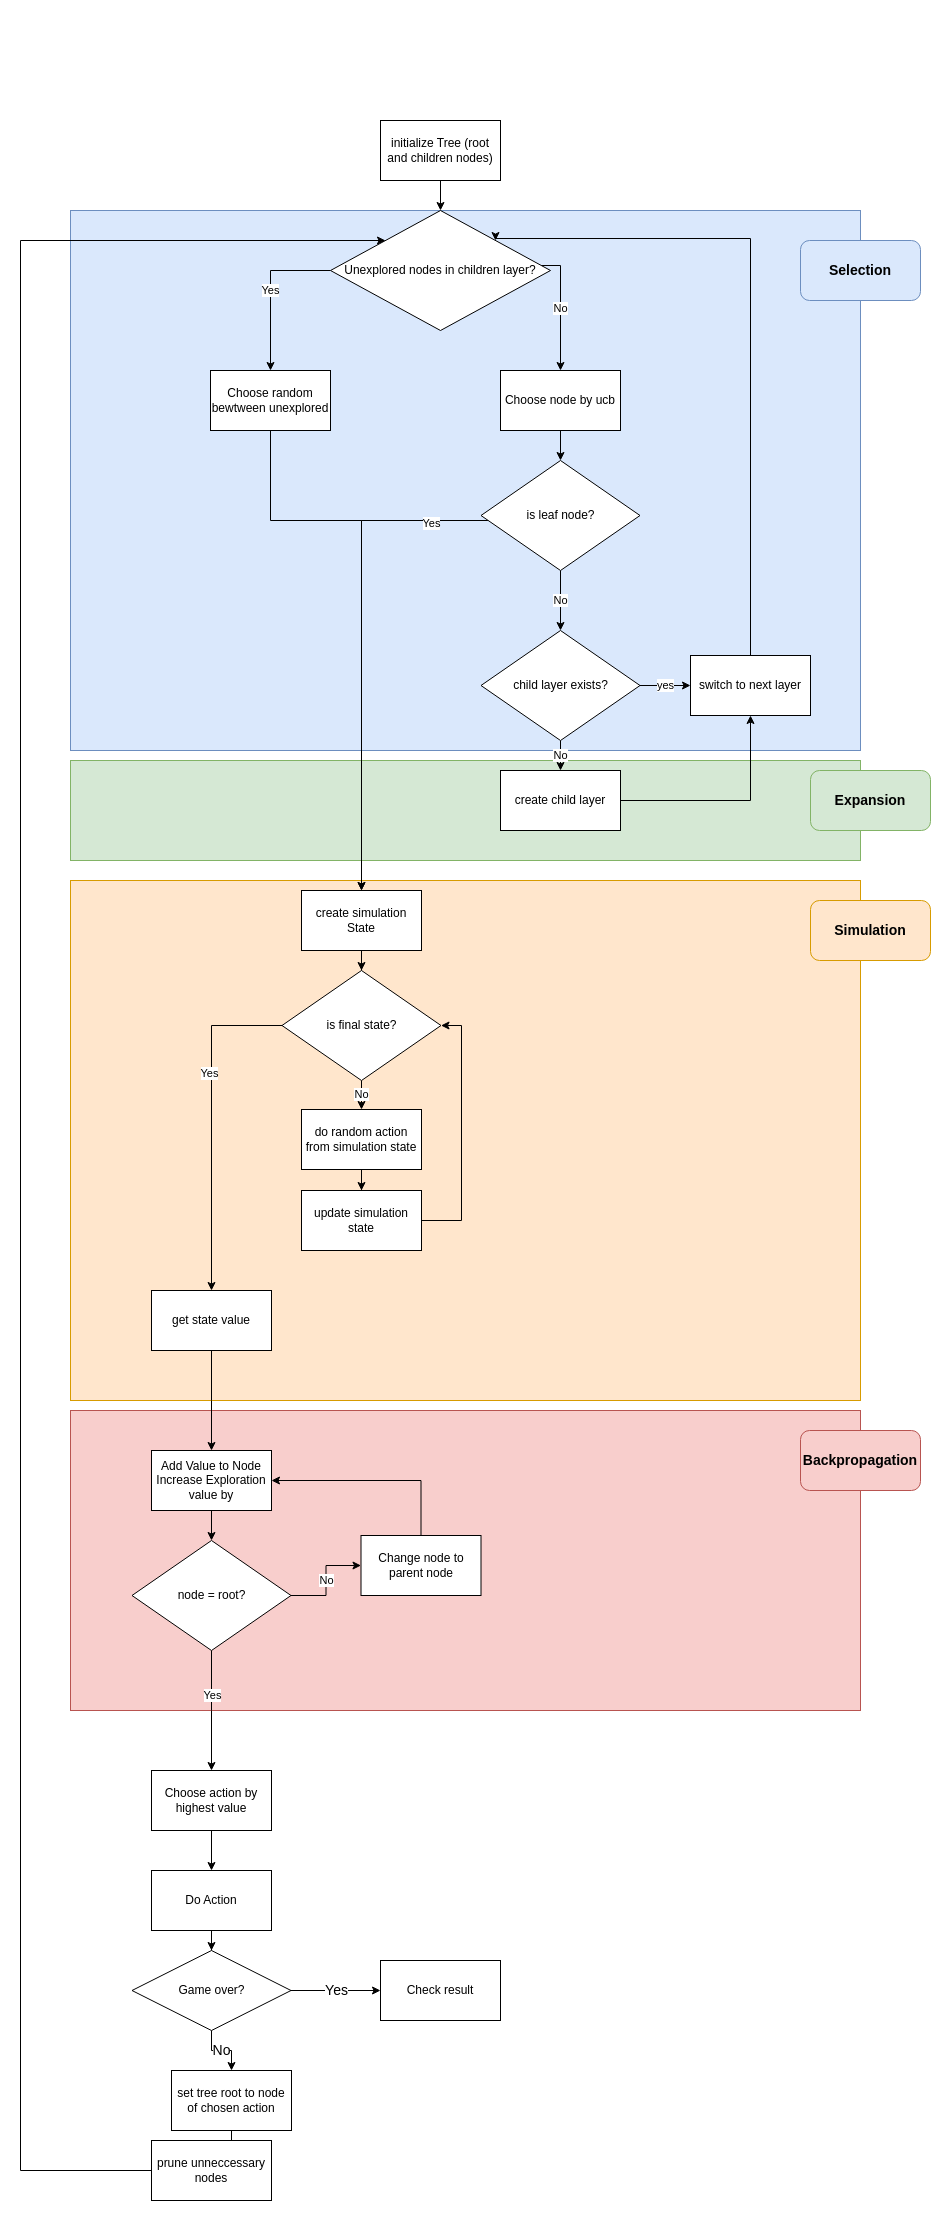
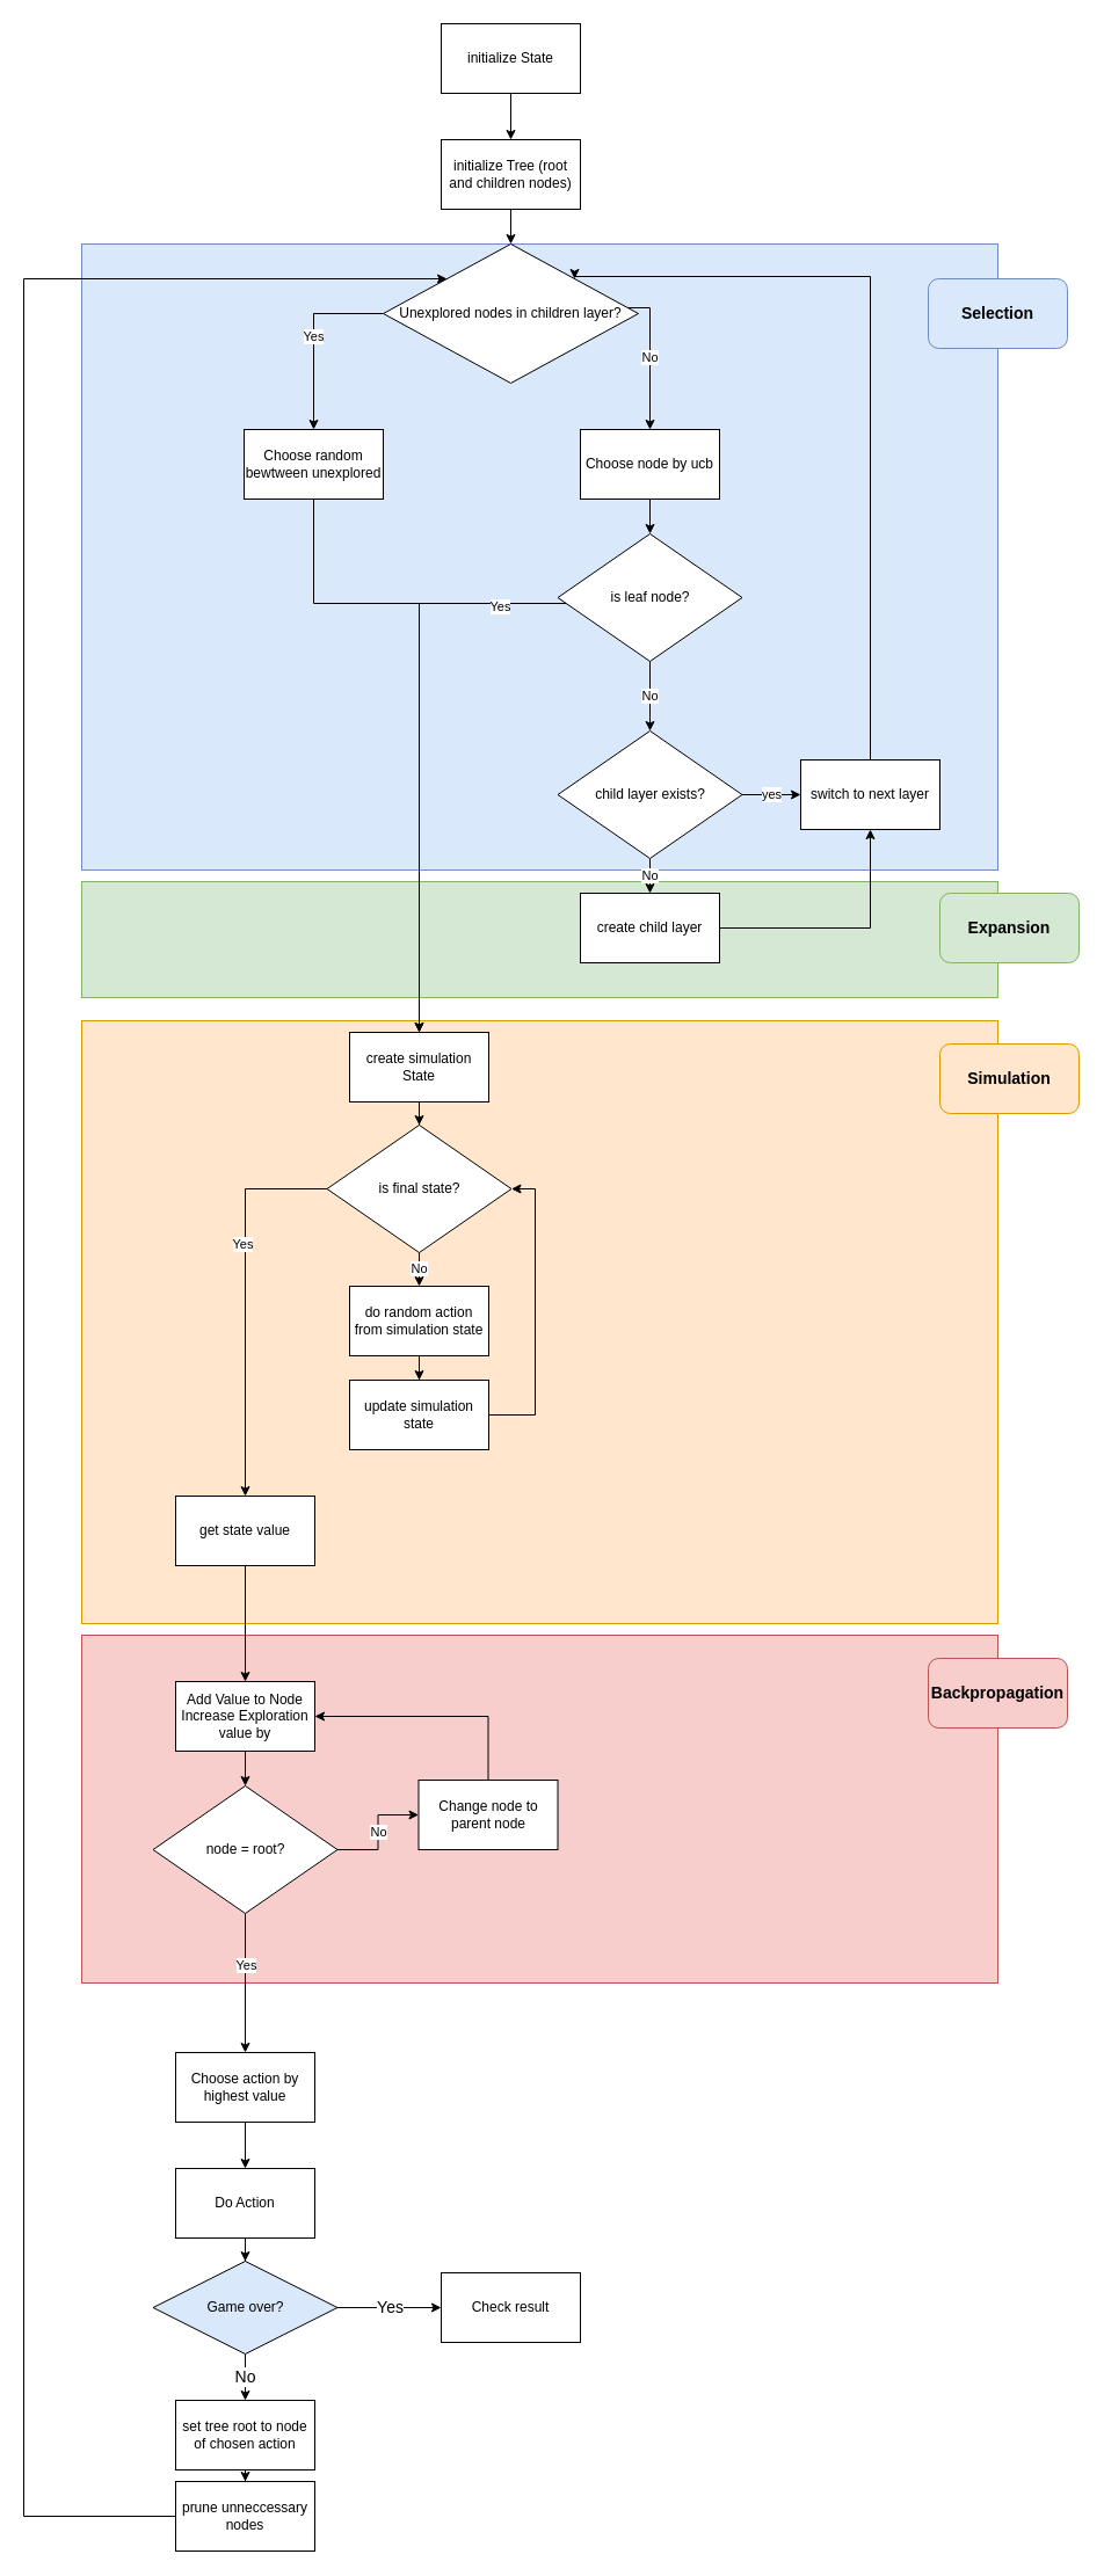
+ <mxCell id="7" value="initialize State" style="rounded=0;whiteSpace=wrap;html=1;" vertex="1" parent="1"><mxGeometry x="380" y="20" width="120" height="60" as="geometry" /></mxCell>
+ <mxCell id="6" style="edgeStyle=orthogonalEdgeStyle;rounded=0;orthogonalLoop=1;jettySize=auto;html=1;entryX=0.5;entryY=0;entryDx=0;entryDy=0;" edge="1" parent="1" source="7" target="9"><mxGeometry relative="1" as="geometry" /></mxCell>
- <mxCell id="62" value="Game over?" style="rhombus;whiteSpace=wrap;html=1;" vertex="1" parent="1"><mxGeometry x="131.5" y="1950" width="159" height="80" as="geometry" /></mxCell>
+ <mxCell id="62" value="Game over?" style="rhombus;whiteSpace=wrap;html=1;fillColor=#dae8fc;" vertex="1" parent="1"><mxGeometry x="131.5" y="1950" width="159" height="80" as="geometry" /></mxCell>
- <mxCell id="53" value="set tree root to node of chosen action" style="rounded=0;whiteSpace=wrap;html=1;" vertex="1" parent="1"><mxGeometry x="171" y="2070" width="120" height="60" as="geometry" /></mxCell>
+ <mxCell id="53" value="set tree root to node of chosen action" style="rounded=0;whiteSpace=wrap;html=1;" vertex="1" parent="1"><mxGeometry x="151" y="2070" width="120" height="60" as="geometry" /></mxCell>
